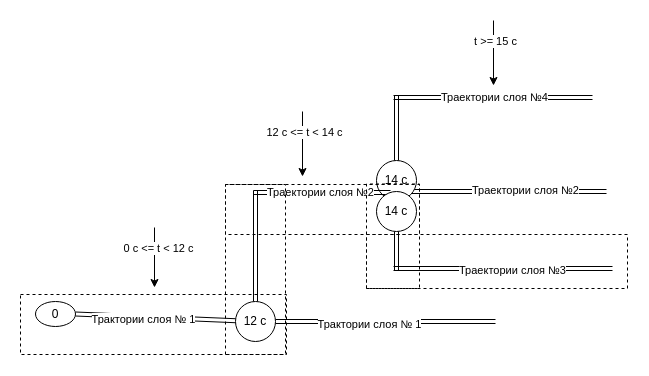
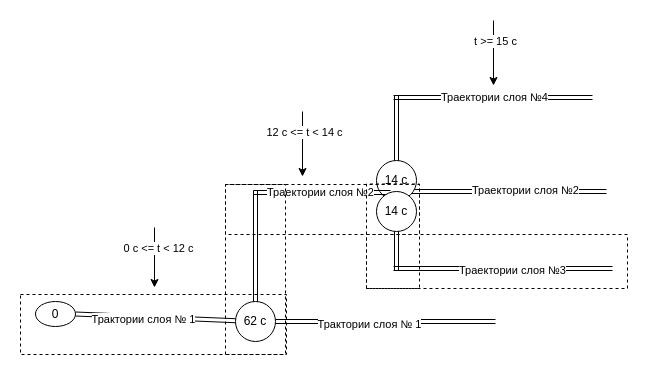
- <mxCell id="5" value="12 с" style="ellipse;whiteSpace=wrap;html=1;gradientColor=#ffffff;" parent="1" vertex="1"><mxGeometry x="235" y="301" width="40" height="40" as="geometry" /></mxCell>
+ <mxCell id="5" value="62 с" style="ellipse;whiteSpace=wrap;html=1;gradientColor=#ffffff;" parent="1" vertex="1"><mxGeometry x="235" y="301" width="40" height="40" as="geometry" /></mxCell>
